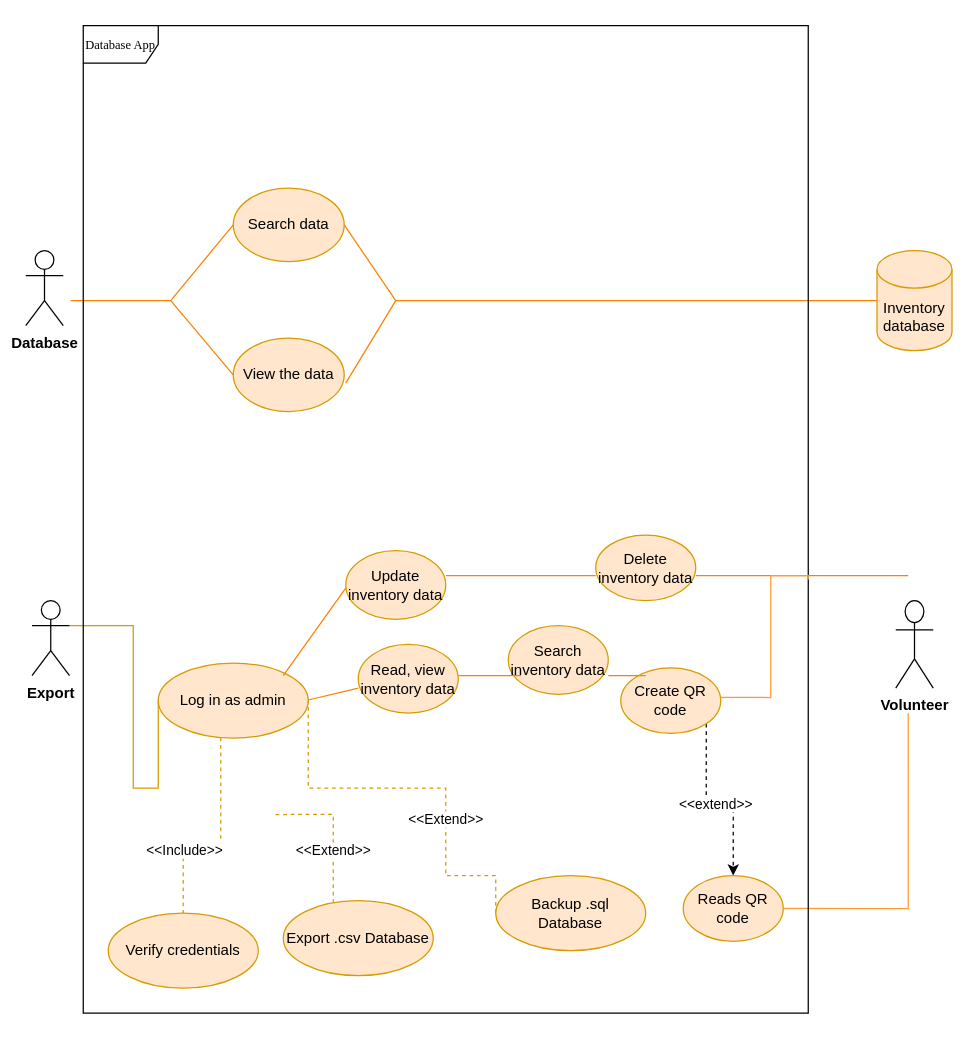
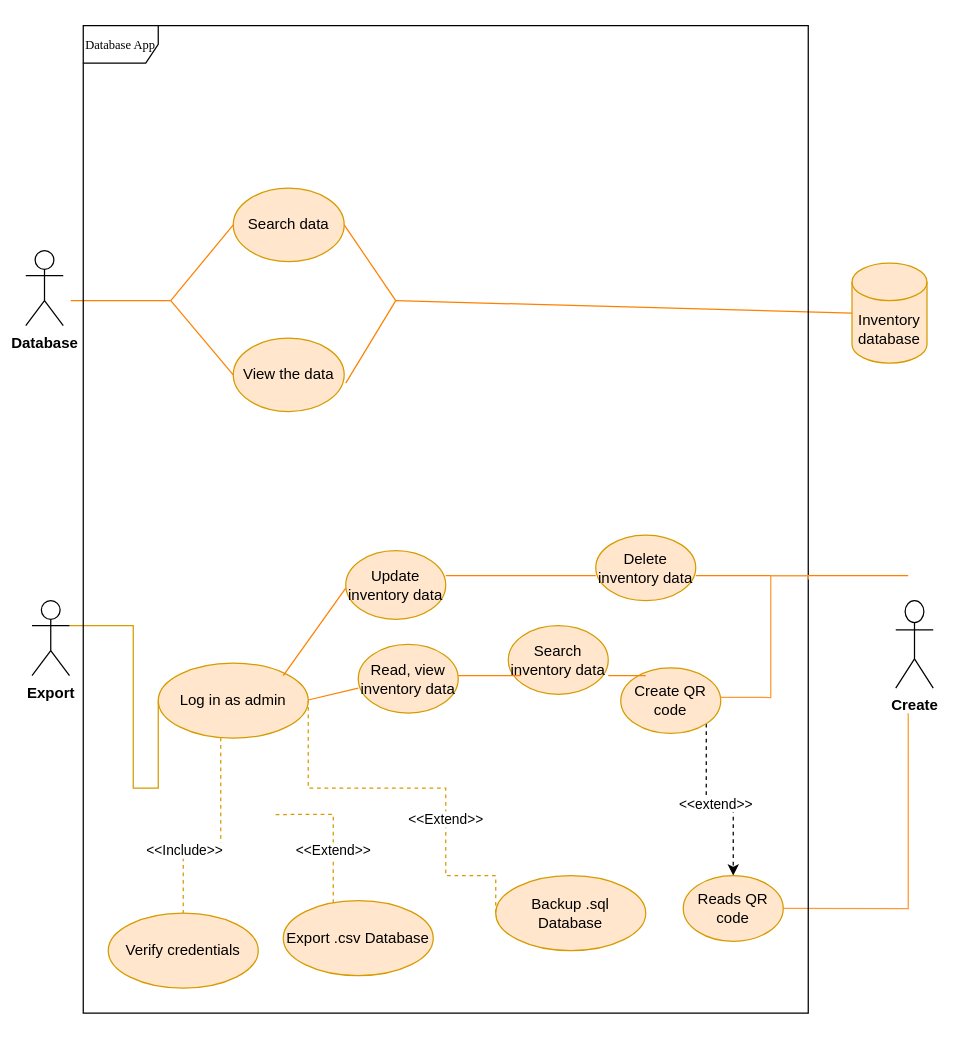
- <mxCell id="4" value="Inventory&lt;br&gt;database" style="shape=cylinder3;whiteSpace=wrap;html=1;boundedLbl=1;backgroundOutline=1;size=15;fillColor=#ffe6cc;strokeColor=#d79b00;" parent="1" vertex="1"><mxGeometry x="701" y="200" width="60" height="80" as="geometry" /></mxCell>
+ <mxCell id="4" value="Inventory&lt;br&gt;database" style="shape=cylinder3;whiteSpace=wrap;html=1;boundedLbl=1;backgroundOutline=1;size=15;fillColor=#ffe6cc;strokeColor=#d79b00;" parent="1" vertex="1"><mxGeometry x="681" y="210" width="60" height="80" as="geometry" /></mxCell>
- <mxCell id="21" value="&lt;b&gt;Volunteer&lt;/b&gt;" style="shape=umlActor;verticalLabelPosition=bottom;verticalAlign=top;html=1;outlineConnect=0;" parent="1" vertex="1"><mxGeometry x="716" y="480" width="30" height="70" as="geometry" /></mxCell>
+ <mxCell id="21" value="&lt;b&gt;Create&lt;/b&gt;" style="shape=umlActor;verticalLabelPosition=bottom;verticalAlign=top;html=1;outlineConnect=0;" parent="1" vertex="1"><mxGeometry x="716" y="480" width="30" height="70" as="geometry" /></mxCell>
